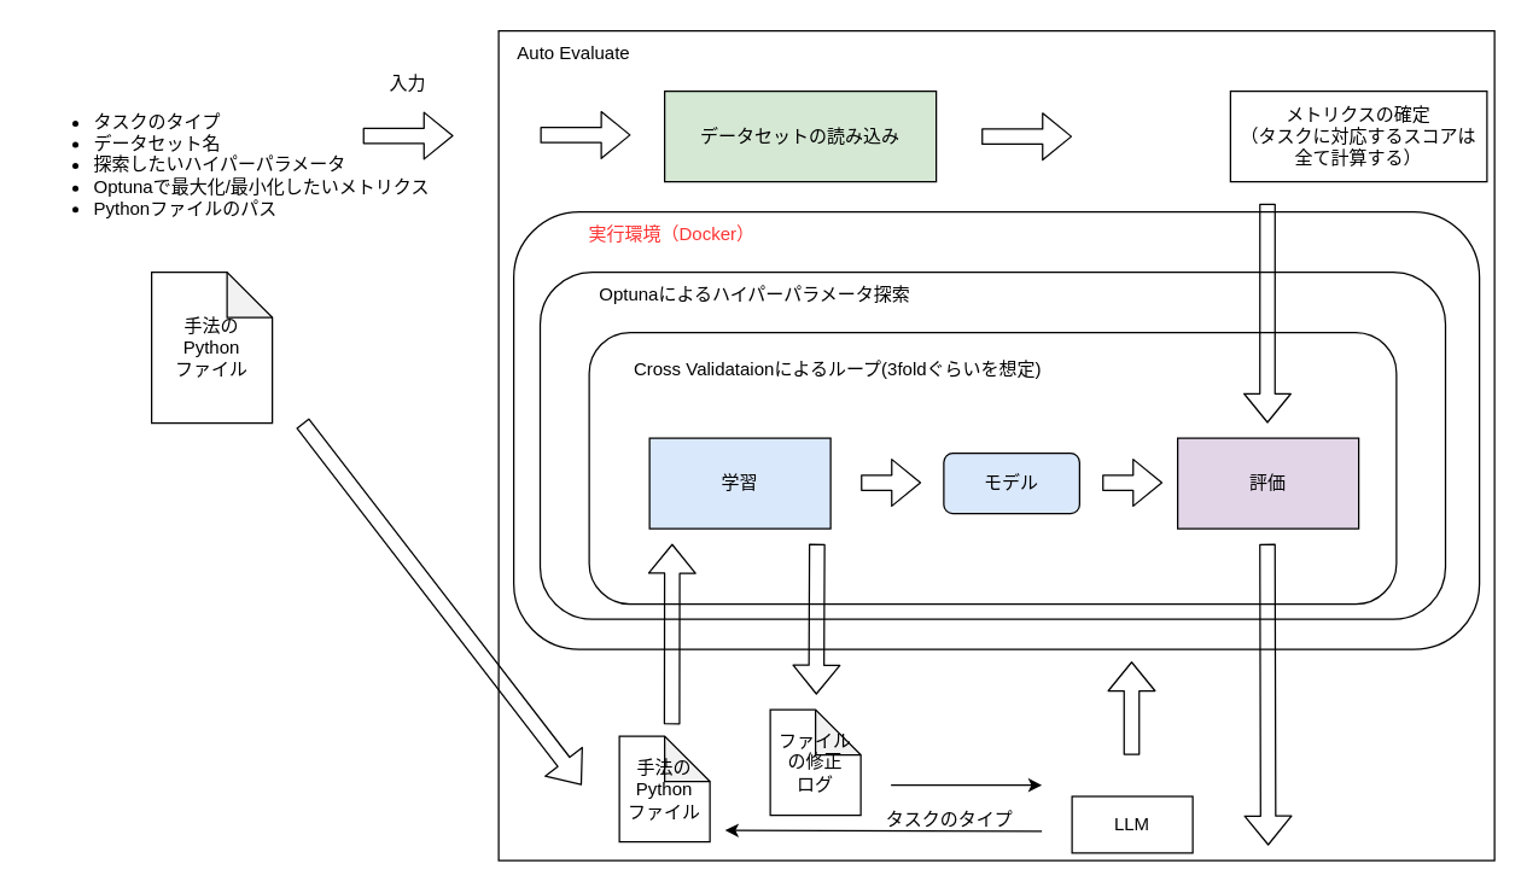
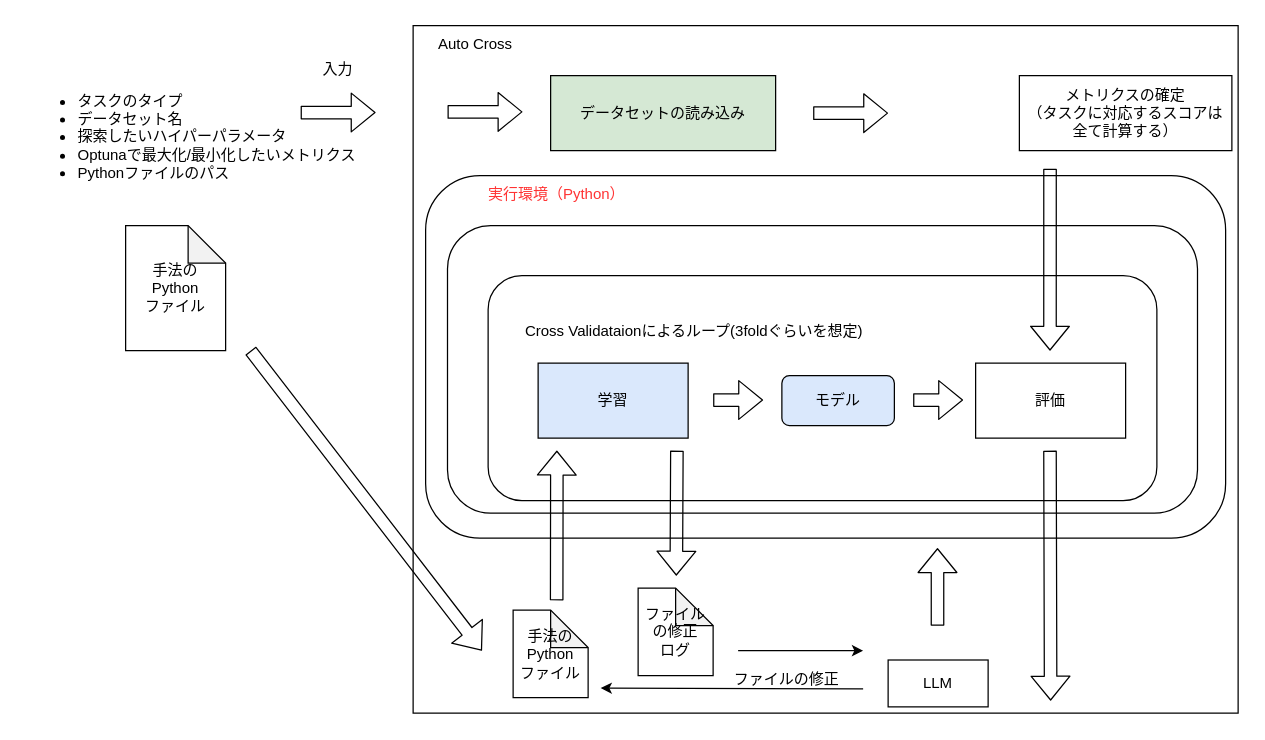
- <mxCell id="12" value="Auto Evaluate" style="text;html=1;strokeColor=none;fillColor=none;align=center;verticalAlign=middle;whiteSpace=wrap;rounded=0;" parent="1" vertex="1"><mxGeometry x="330" y="20" width="100" height="30" as="geometry" /></mxCell>
+ <mxCell id="12" value="Auto Cross" style="text;html=1;strokeColor=none;fillColor=none;align=center;verticalAlign=middle;whiteSpace=wrap;rounded=0;" parent="1" vertex="1"><mxGeometry x="330" y="20" width="100" height="30" as="geometry" /></mxCell>
- <mxCell id="25" value="実行環境（Docker）" style="text;html=1;align=center;verticalAlign=middle;whiteSpace=wrap;rounded=0;fontColor=#FF3333;" parent="1" vertex="1"><mxGeometry x="360" y="140" width="170" height="30" as="geometry" /></mxCell>
+ <mxCell id="25" value="実行環境（Python）" style="text;html=1;align=center;verticalAlign=middle;whiteSpace=wrap;rounded=0;fontColor=#FF3333;" parent="1" vertex="1"><mxGeometry x="360" y="140" width="170" height="30" as="geometry" /></mxCell>
- <mxCell id="13" value="Optunaによるハイパーパラメータ探索" style="text;html=1;strokeColor=none;fillColor=none;align=center;verticalAlign=middle;whiteSpace=wrap;rounded=0;" parent="1" vertex="1"><mxGeometry x="375" y="180" width="250" height="30" as="geometry" /></mxCell>
- <mxCell id="14" value="Cross Validataionによるループ(3foldぐらいを想定)" style="text;html=1;strokeColor=none;fillColor=none;align=center;verticalAlign=middle;whiteSpace=wrap;rounded=0;" parent="1" vertex="1"><mxGeometry x="400" y="230" width="310" height="30" as="geometry" /></mxCell>
+ <mxCell id="14" value="Cross Validataionによるループ(3foldぐらいを想定)" style="text;html=1;strokeColor=none;fillColor=none;align=center;verticalAlign=middle;whiteSpace=wrap;rounded=0;" parent="1" vertex="1"><mxGeometry x="400" y="250" width="310" height="30" as="geometry" /></mxCell>
- <mxCell id="11" value="評価" style="rounded=0;whiteSpace=wrap;html=1;fillColor=#e1d5e7;" parent="1" vertex="1"><mxGeometry x="780" y="290" width="120" height="60" as="geometry" /></mxCell>
+ <mxCell id="11" value="評価" style="rounded=0;whiteSpace=wrap;html=1;" parent="1" vertex="1"><mxGeometry x="780" y="290" width="120" height="60" as="geometry" /></mxCell>
- <mxCell id="34" value="&lt;div&gt;タスクのタイプ&lt;/div&gt;" style="text;html=1;strokeColor=none;fillColor=none;align=left;verticalAlign=middle;whiteSpace=wrap;rounded=0;" parent="1" vertex="1"><mxGeometry x="585" y="527.5" width="110" height="30" as="geometry" /></mxCell>
+ <mxCell id="34" value="&lt;div&gt;ファイルの修正&lt;/div&gt;" style="text;html=1;strokeColor=none;fillColor=none;align=left;verticalAlign=middle;whiteSpace=wrap;rounded=0;" parent="1" vertex="1"><mxGeometry x="585" y="527.5" width="110" height="30" as="geometry" /></mxCell>
